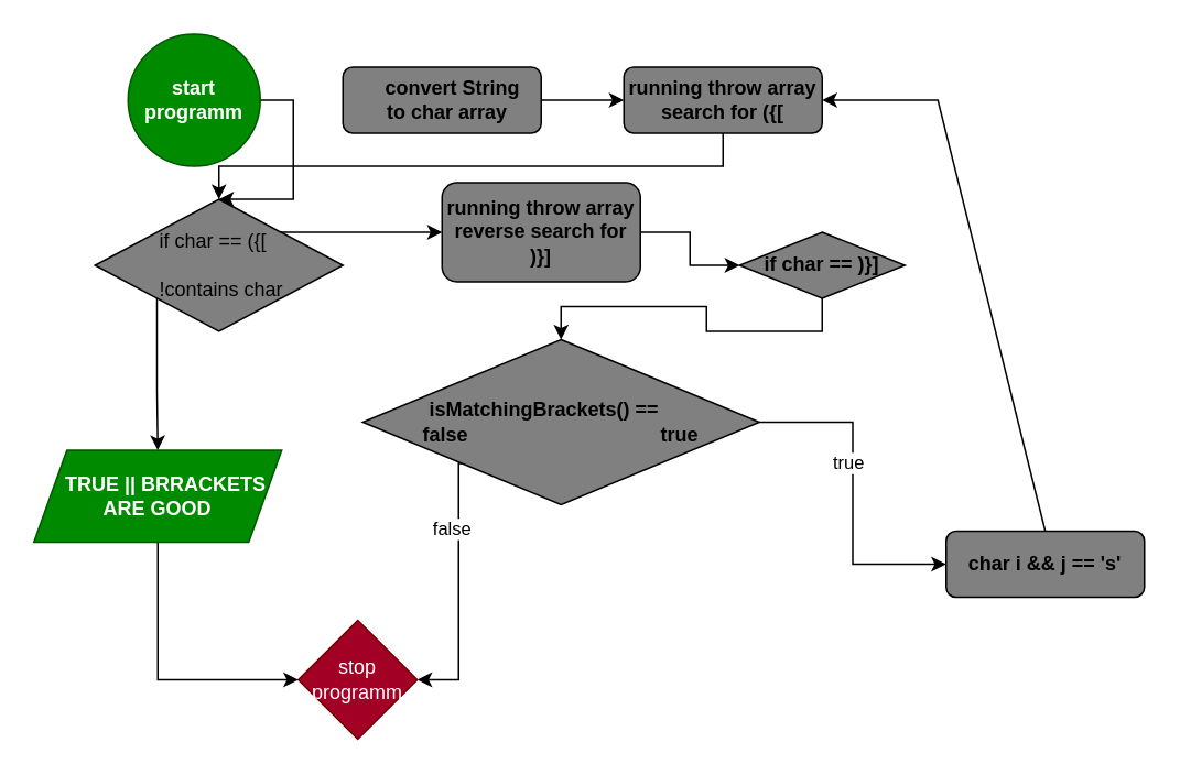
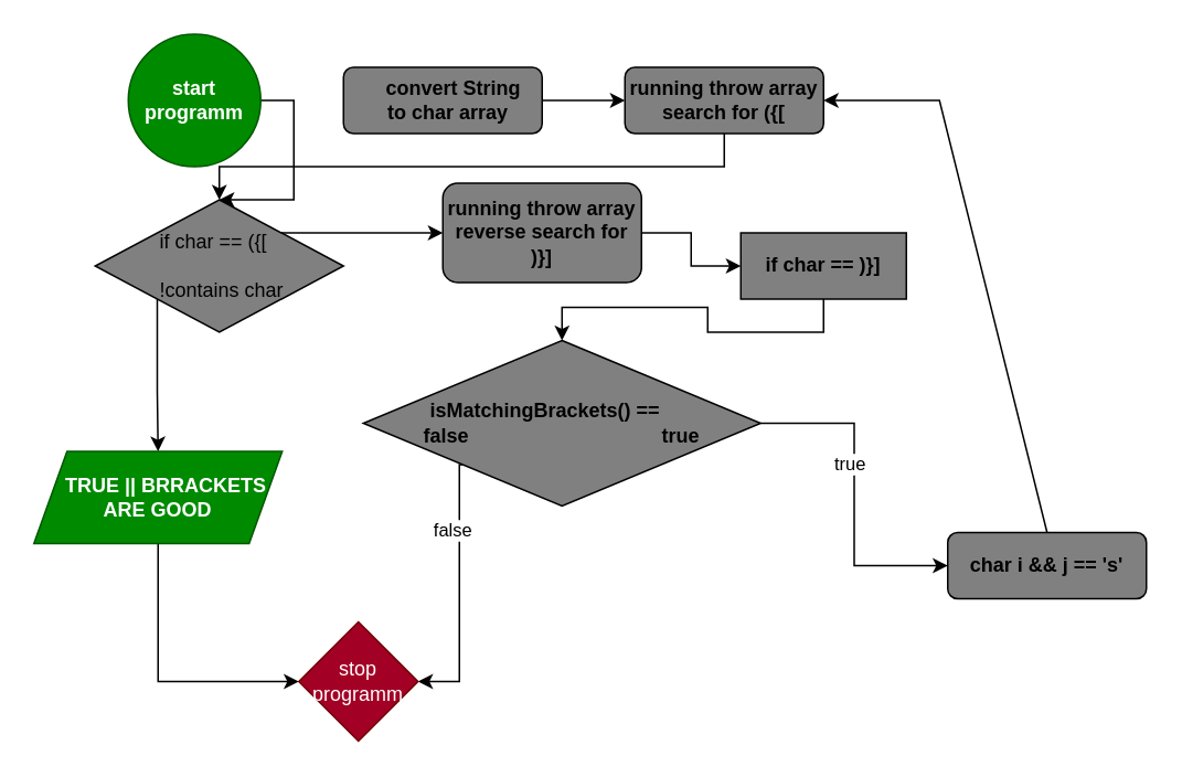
- <mxCell id="14" value="&lt;b&gt;if char == )}]&lt;/b&gt;" style="rhombus;whiteSpace=wrap;html=1;fillColor=#808080;" parent="1" vertex="1"><mxGeometry x="447" y="140" width="100" height="40" as="geometry" /></mxCell>
+ <mxCell id="14" value="&lt;b&gt;if char == )}]&lt;/b&gt;" style="whiteSpace=wrap;html=1;fillColor=#808080;rounded=0;" parent="1" vertex="1"><mxGeometry x="447" y="140" width="100" height="40" as="geometry" /></mxCell>
